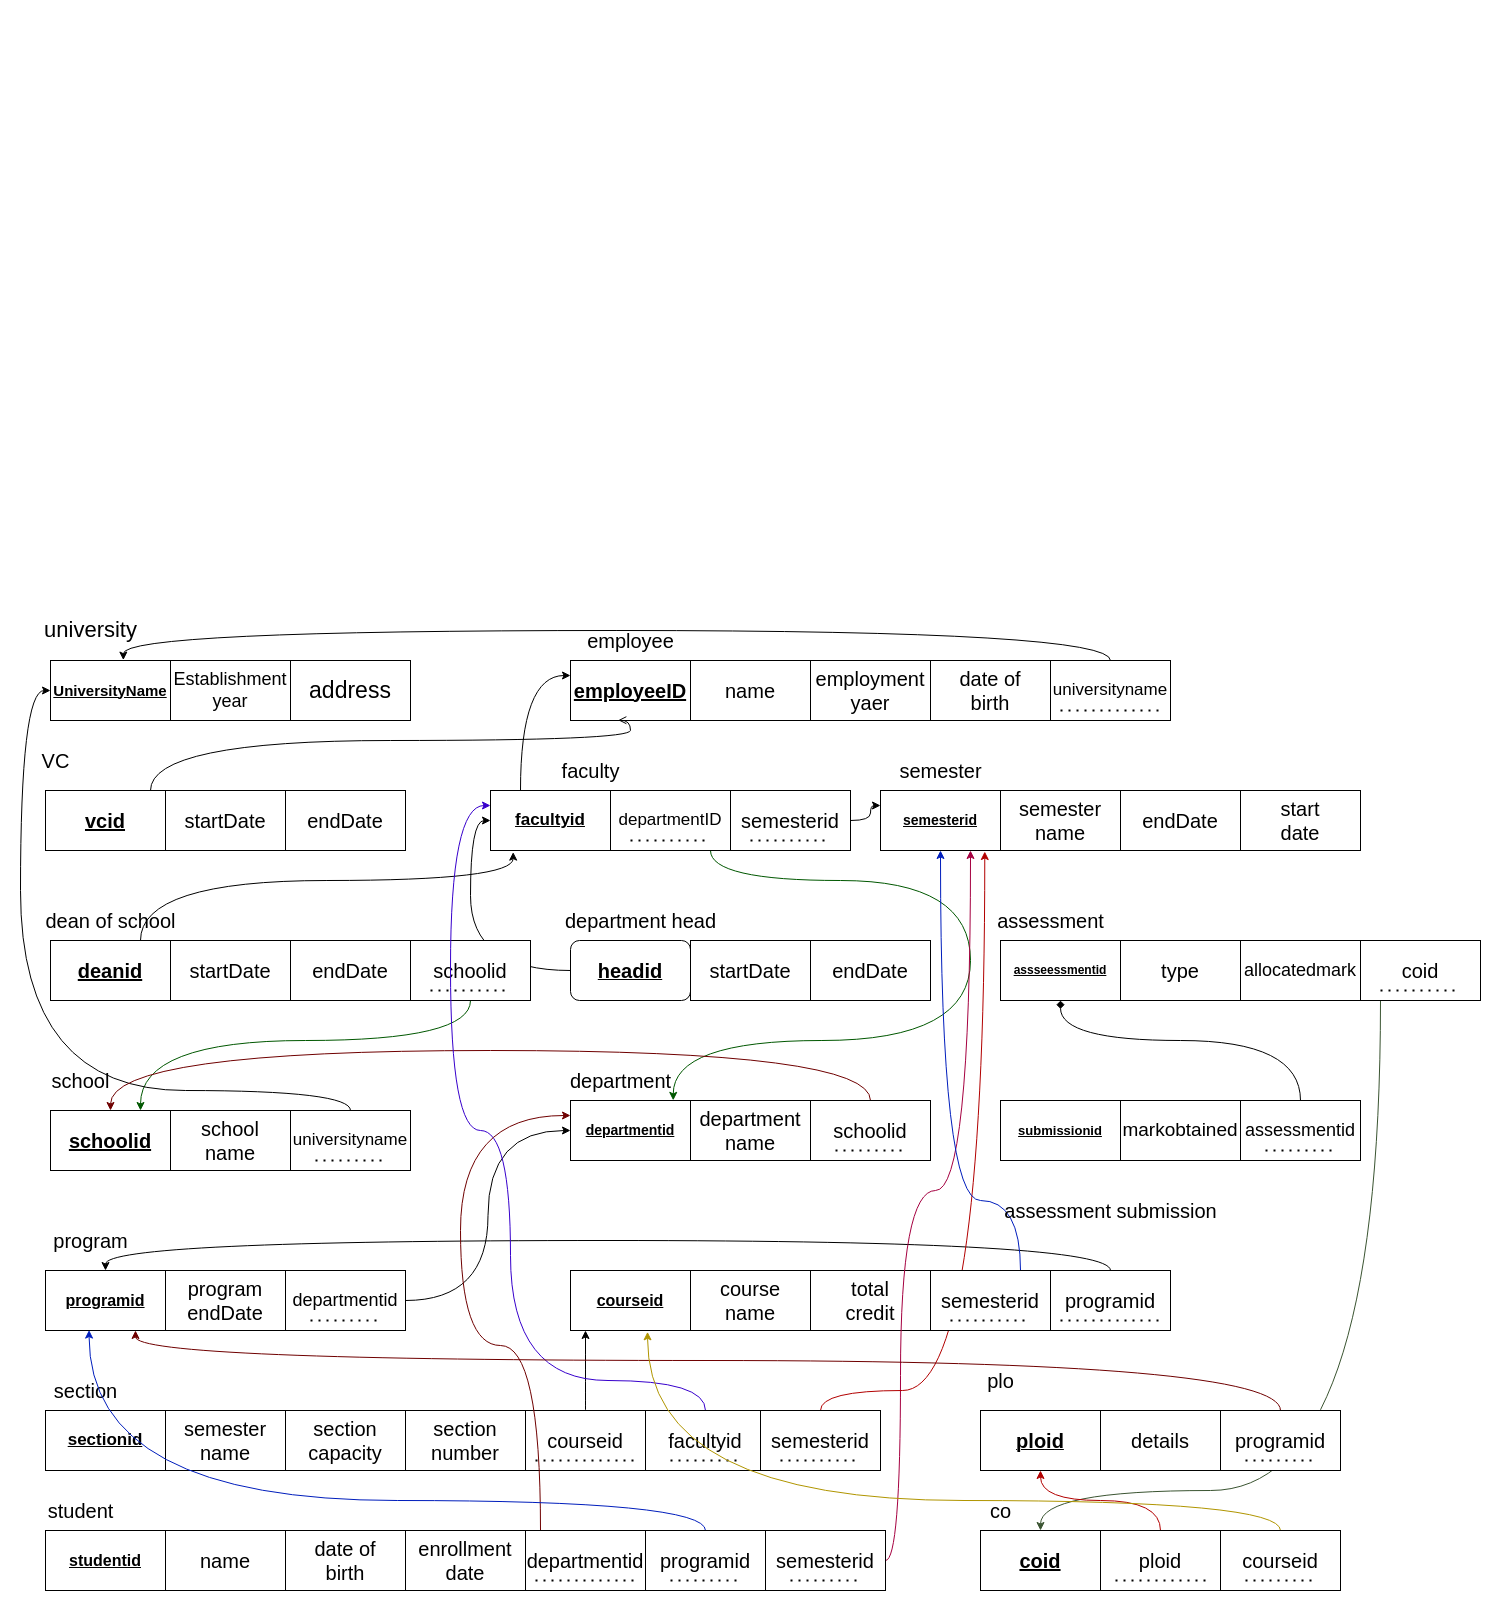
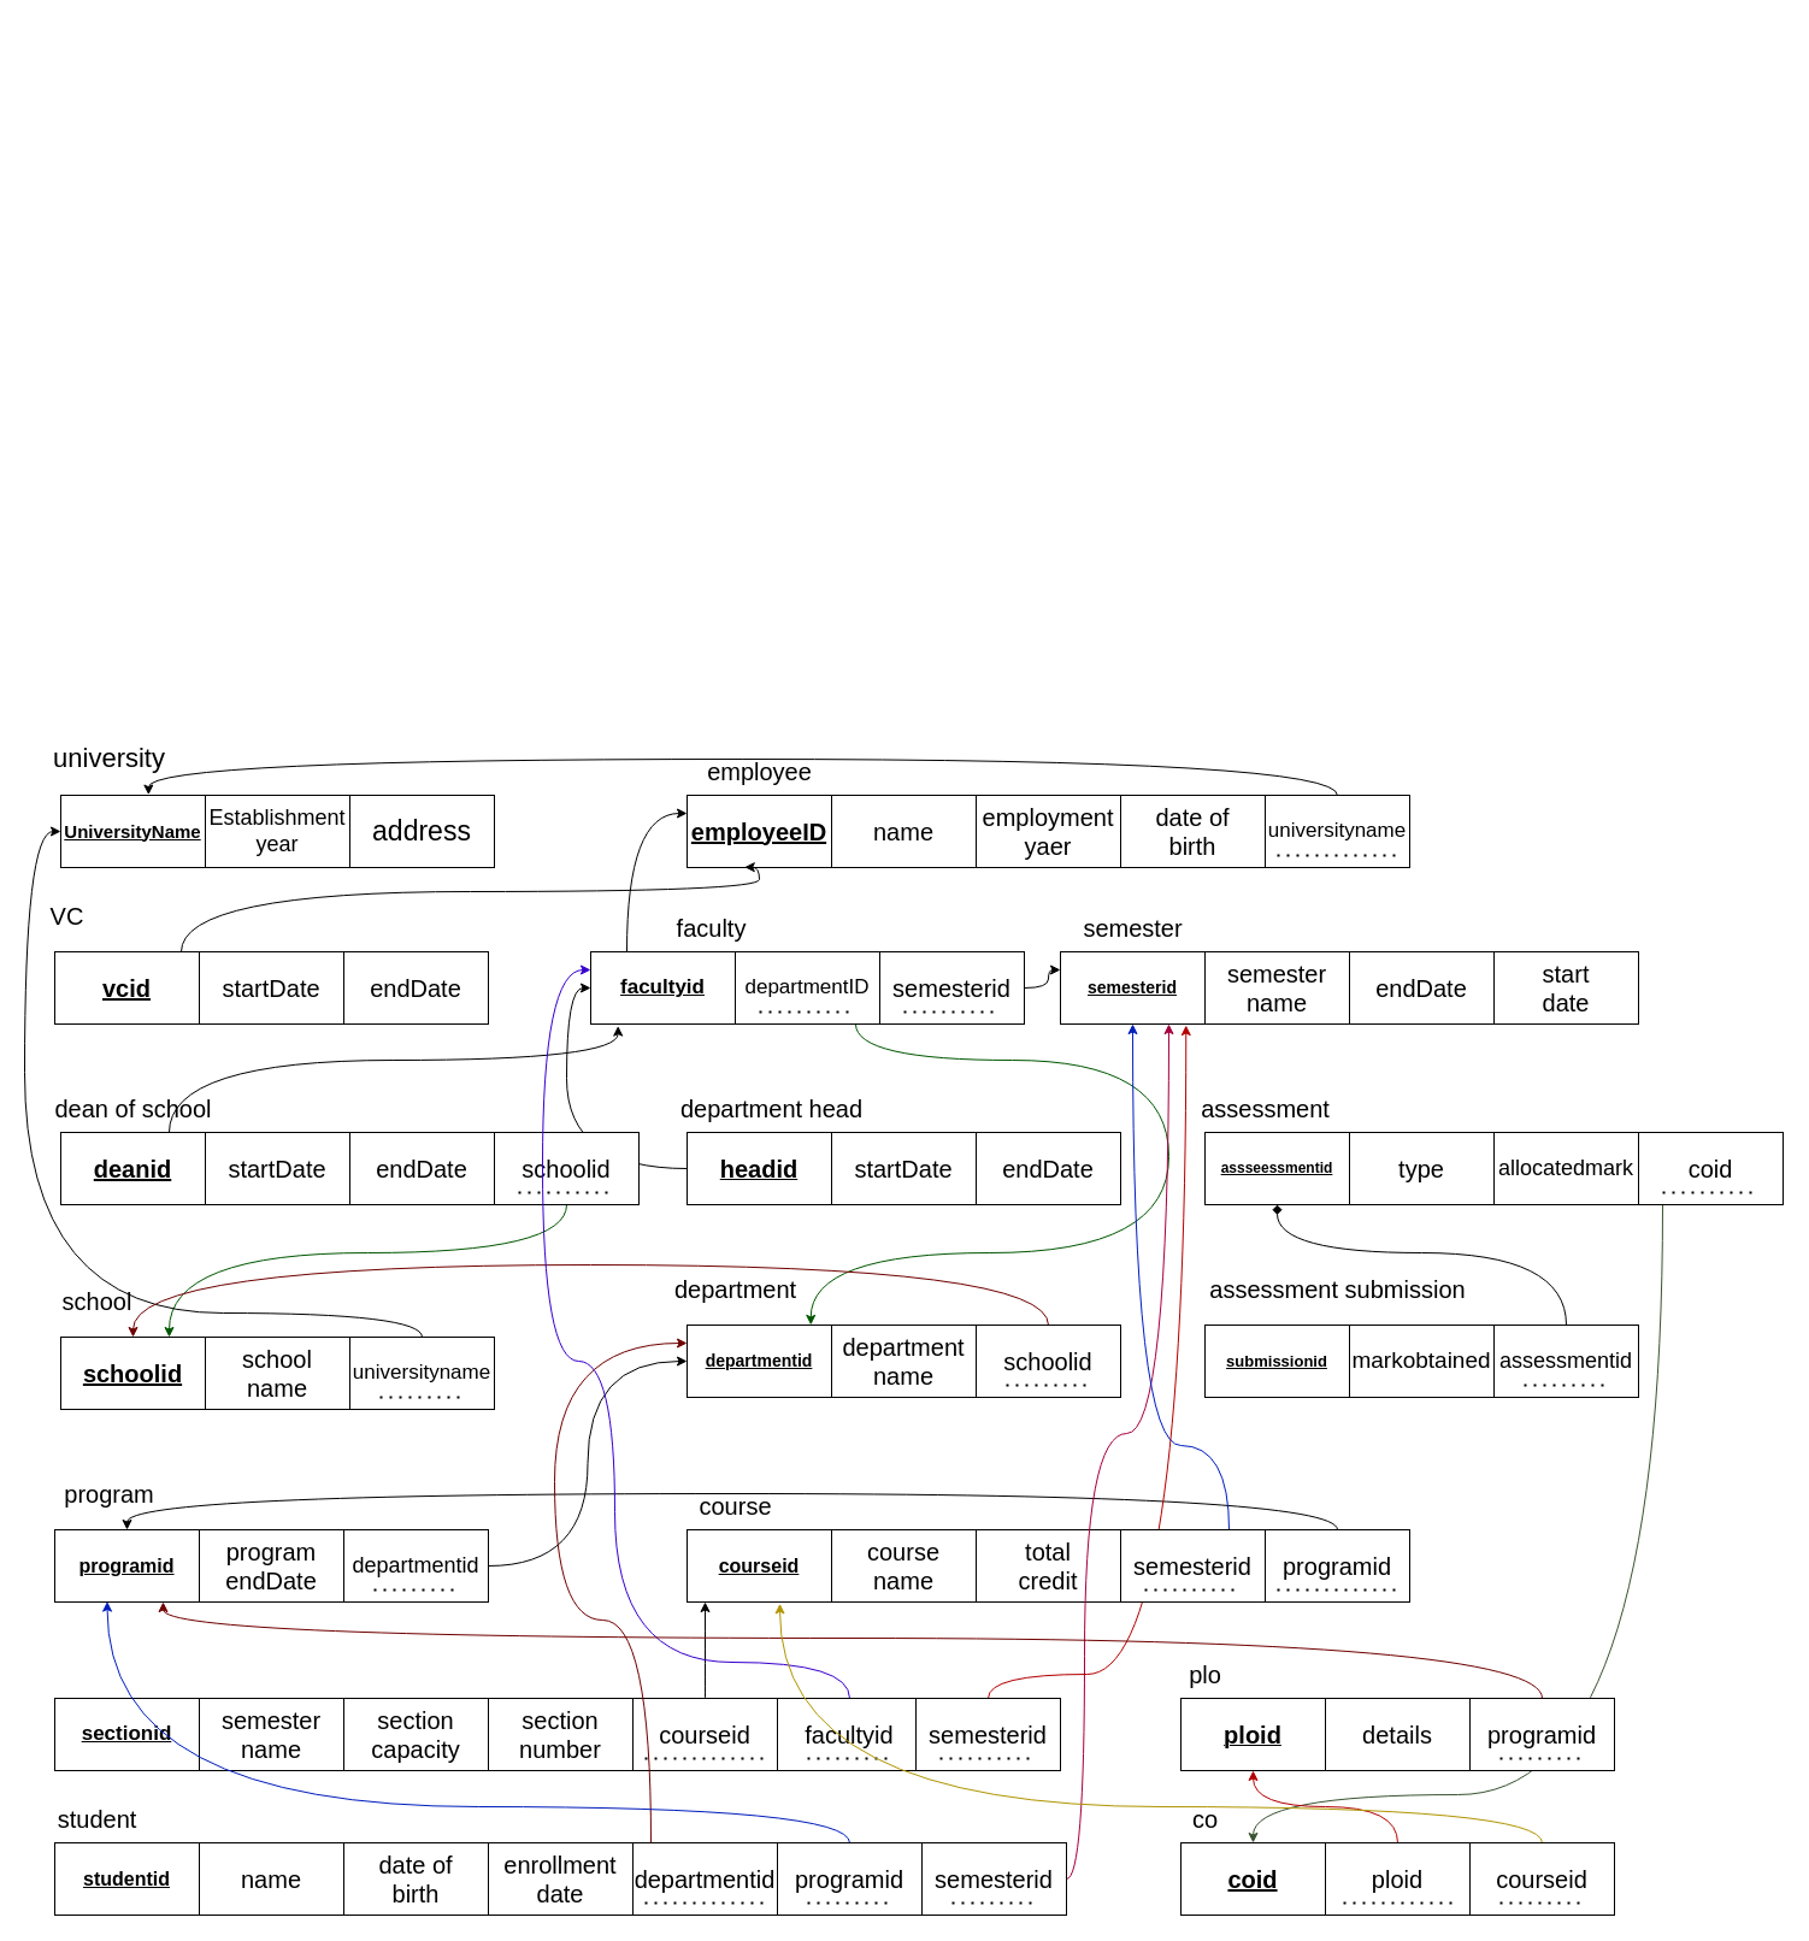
- <mxCell id="15" style="edgeStyle=orthogonalEdgeStyle;curved=1;orthogonalLoop=1;jettySize=auto;html=1;entryX=0.398;entryY=0.995;entryDx=0;entryDy=0;entryPerimeter=0;endArrow=open;" parent="1" source="16" target="7" edge="1"><mxGeometry relative="1" as="geometry"><Array as="points"><mxPoint x="150" y="740" /><mxPoint x="630" y="740" /><mxPoint x="630" y="720" /></Array></mxGeometry></mxCell>
+ <mxCell id="15" style="edgeStyle=orthogonalEdgeStyle;curved=1;orthogonalLoop=1;jettySize=auto;html=1;entryX=0.398;entryY=0.995;entryDx=0;entryDy=0;entryPerimeter=0;" parent="1" source="16" target="7" edge="1"><mxGeometry relative="1" as="geometry"><Array as="points"><mxPoint x="150" y="740" /><mxPoint x="630" y="740" /><mxPoint x="630" y="720" /></Array></mxGeometry></mxCell>
- <mxCell id="32" value="&lt;font size=&quot;1&quot;&gt;&lt;u&gt;&lt;b style=&quot;font-size: 20px&quot;&gt;headid&lt;/b&gt;&lt;/u&gt;&lt;/font&gt;" style="whiteSpace=wrap;html=1;rounded=1;" parent="1" vertex="1"><mxGeometry x="570" y="940" width="120" height="60" as="geometry" /></mxCell>
+ <mxCell id="32" value="&lt;font size=&quot;1&quot;&gt;&lt;u&gt;&lt;b style=&quot;font-size: 20px&quot;&gt;headid&lt;/b&gt;&lt;/u&gt;&lt;/font&gt;" style="rounded=0;whiteSpace=wrap;html=1;" parent="1" vertex="1"><mxGeometry x="570" y="940" width="120" height="60" as="geometry" /></mxCell>
- <mxCell id="50" value="&lt;font style=&quot;font-size: 20px&quot;&gt;department&lt;/font&gt;" style="text;html=1;align=center;verticalAlign=middle;resizable=0;points=[];autosize=1;strokeColor=none;" parent="1" vertex="1"><mxGeometry x="560" y="1070" width="120" height="20" as="geometry" /></mxCell>
+ <mxCell id="50" value="&lt;font style=&quot;font-size: 20px&quot;&gt;department&lt;/font&gt;" style="text;html=1;align=center;verticalAlign=middle;resizable=0;points=[];autosize=1;strokeColor=none;" parent="1" vertex="1"><mxGeometry x="550" y="1060" width="120" height="20" as="geometry" /></mxCell>
- <mxCell id="115" value="&lt;font style=&quot;font-size: 20px&quot;&gt;assessment submission&lt;/font&gt;" style="text;html=1;align=center;verticalAlign=middle;resizable=0;points=[];autosize=1;strokeColor=none;" parent="1" vertex="1"><mxGeometry x="995" y="1200" width="230" height="20" as="geometry" /></mxCell>
+ <mxCell id="115" value="&lt;font style=&quot;font-size: 20px&quot;&gt;assessment submission&lt;/font&gt;" style="text;html=1;align=center;verticalAlign=middle;resizable=0;points=[];autosize=1;strokeColor=none;" parent="1" vertex="1"><mxGeometry x="995" y="1060" width="230" height="20" as="geometry" /></mxCell>
+ <mxCell id="63" value="&lt;font style=&quot;font-size: 20px&quot;&gt;course&lt;/font&gt;" style="text;html=1;align=center;verticalAlign=middle;resizable=0;points=[];autosize=1;strokeColor=none;" parent="1" vertex="1"><mxGeometry x="570" y="1240" width="80" height="20" as="geometry" /></mxCell>
- <mxCell id="121" value="&lt;font style=&quot;font-size: 20px&quot;&gt;plo&lt;/font&gt;" style="text;html=1;align=center;verticalAlign=middle;resizable=0;points=[];autosize=1;strokeColor=none;" parent="1" vertex="1"><mxGeometry x="980" y="1370" width="40" height="20" as="geometry" /></mxCell>
+ <mxCell id="121" value="&lt;font style=&quot;font-size: 20px&quot;&gt;plo&lt;/font&gt;" style="text;html=1;align=center;verticalAlign=middle;resizable=0;points=[];autosize=1;strokeColor=none;" parent="1" vertex="1"><mxGeometry x="980" y="1380" width="40" height="20" as="geometry" /></mxCell>
- <mxCell id="73" value="&lt;font style=&quot;font-size: 20px&quot;&gt;section&lt;/font&gt;" style="text;html=1;align=center;verticalAlign=middle;resizable=0;points=[];autosize=1;strokeColor=none;" parent="1" vertex="1"><mxGeometry x="45" y="1380" width="80" height="20" as="geometry" /></mxCell>
